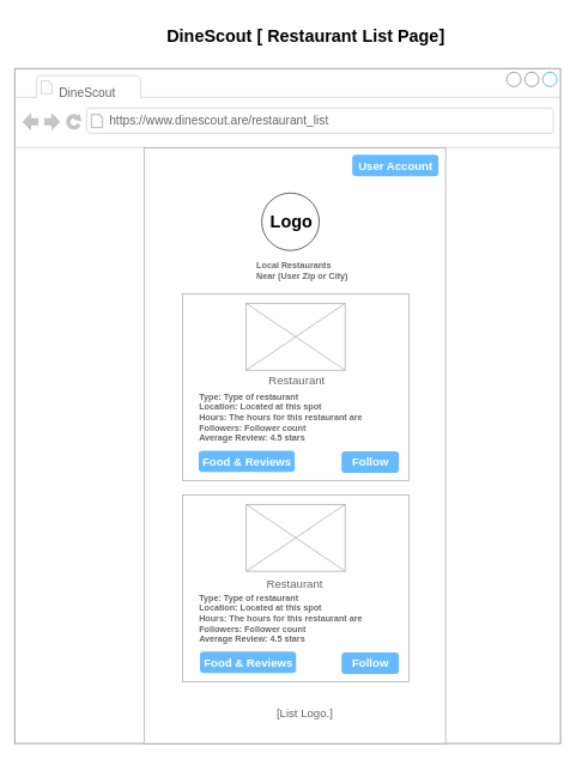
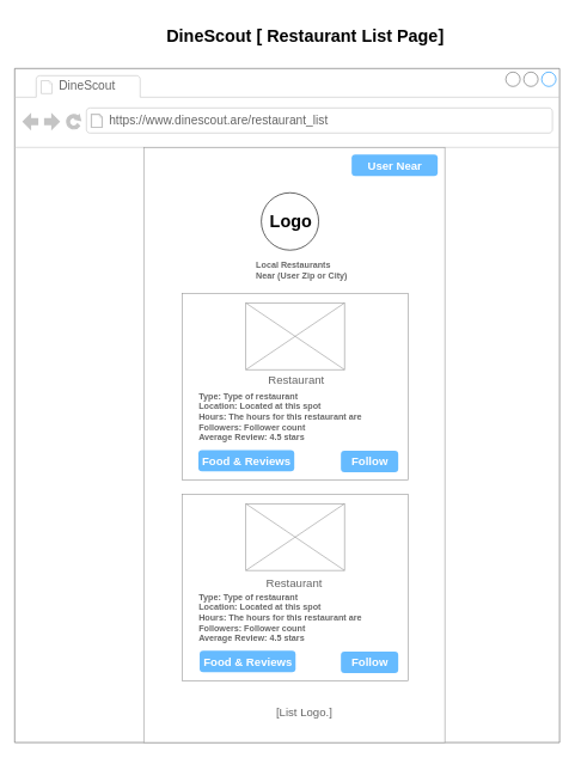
- <mxCell id="3" value="DineScout" style="strokeWidth=1;shadow=0;dashed=0;align=center;html=1;shape=mxgraph.mockup.containers.anchor;fontSize=17;fontColor=#666666;align=left;whiteSpace=wrap;" parent="2" vertex="1"><mxGeometry x="60" y="22" width="110" height="26" as="geometry" /></mxCell>
+ <mxCell id="3" value="DineScout" style="strokeWidth=1;shadow=0;dashed=0;align=center;html=1;shape=mxgraph.mockup.containers.anchor;fontSize=17;fontColor=#666666;align=left;whiteSpace=wrap;" parent="2" vertex="1"><mxGeometry x="60" y="12" width="110" height="26" as="geometry" /></mxCell>
- <mxCell id="14" value="User Account" style="strokeWidth=1;shadow=0;dashed=0;align=center;html=1;shape=mxgraph.mockup.forms.rrect;rSize=5;strokeColor=none;fontColor=#ffffff;fillColor=#66bbff;fontSize=16;fontStyle=1;" parent="5" vertex="1"><mxGeometry x="290" y="10" width="120" height="30" as="geometry" /></mxCell>
+ <mxCell id="14" value="User Near" style="strokeWidth=1;shadow=0;dashed=0;align=center;html=1;shape=mxgraph.mockup.forms.rrect;rSize=5;strokeColor=none;fontColor=#ffffff;fillColor=#66bbff;fontSize=16;fontStyle=1;" parent="5" vertex="1"><mxGeometry x="290" y="10" width="120" height="30" as="geometry" /></mxCell>
